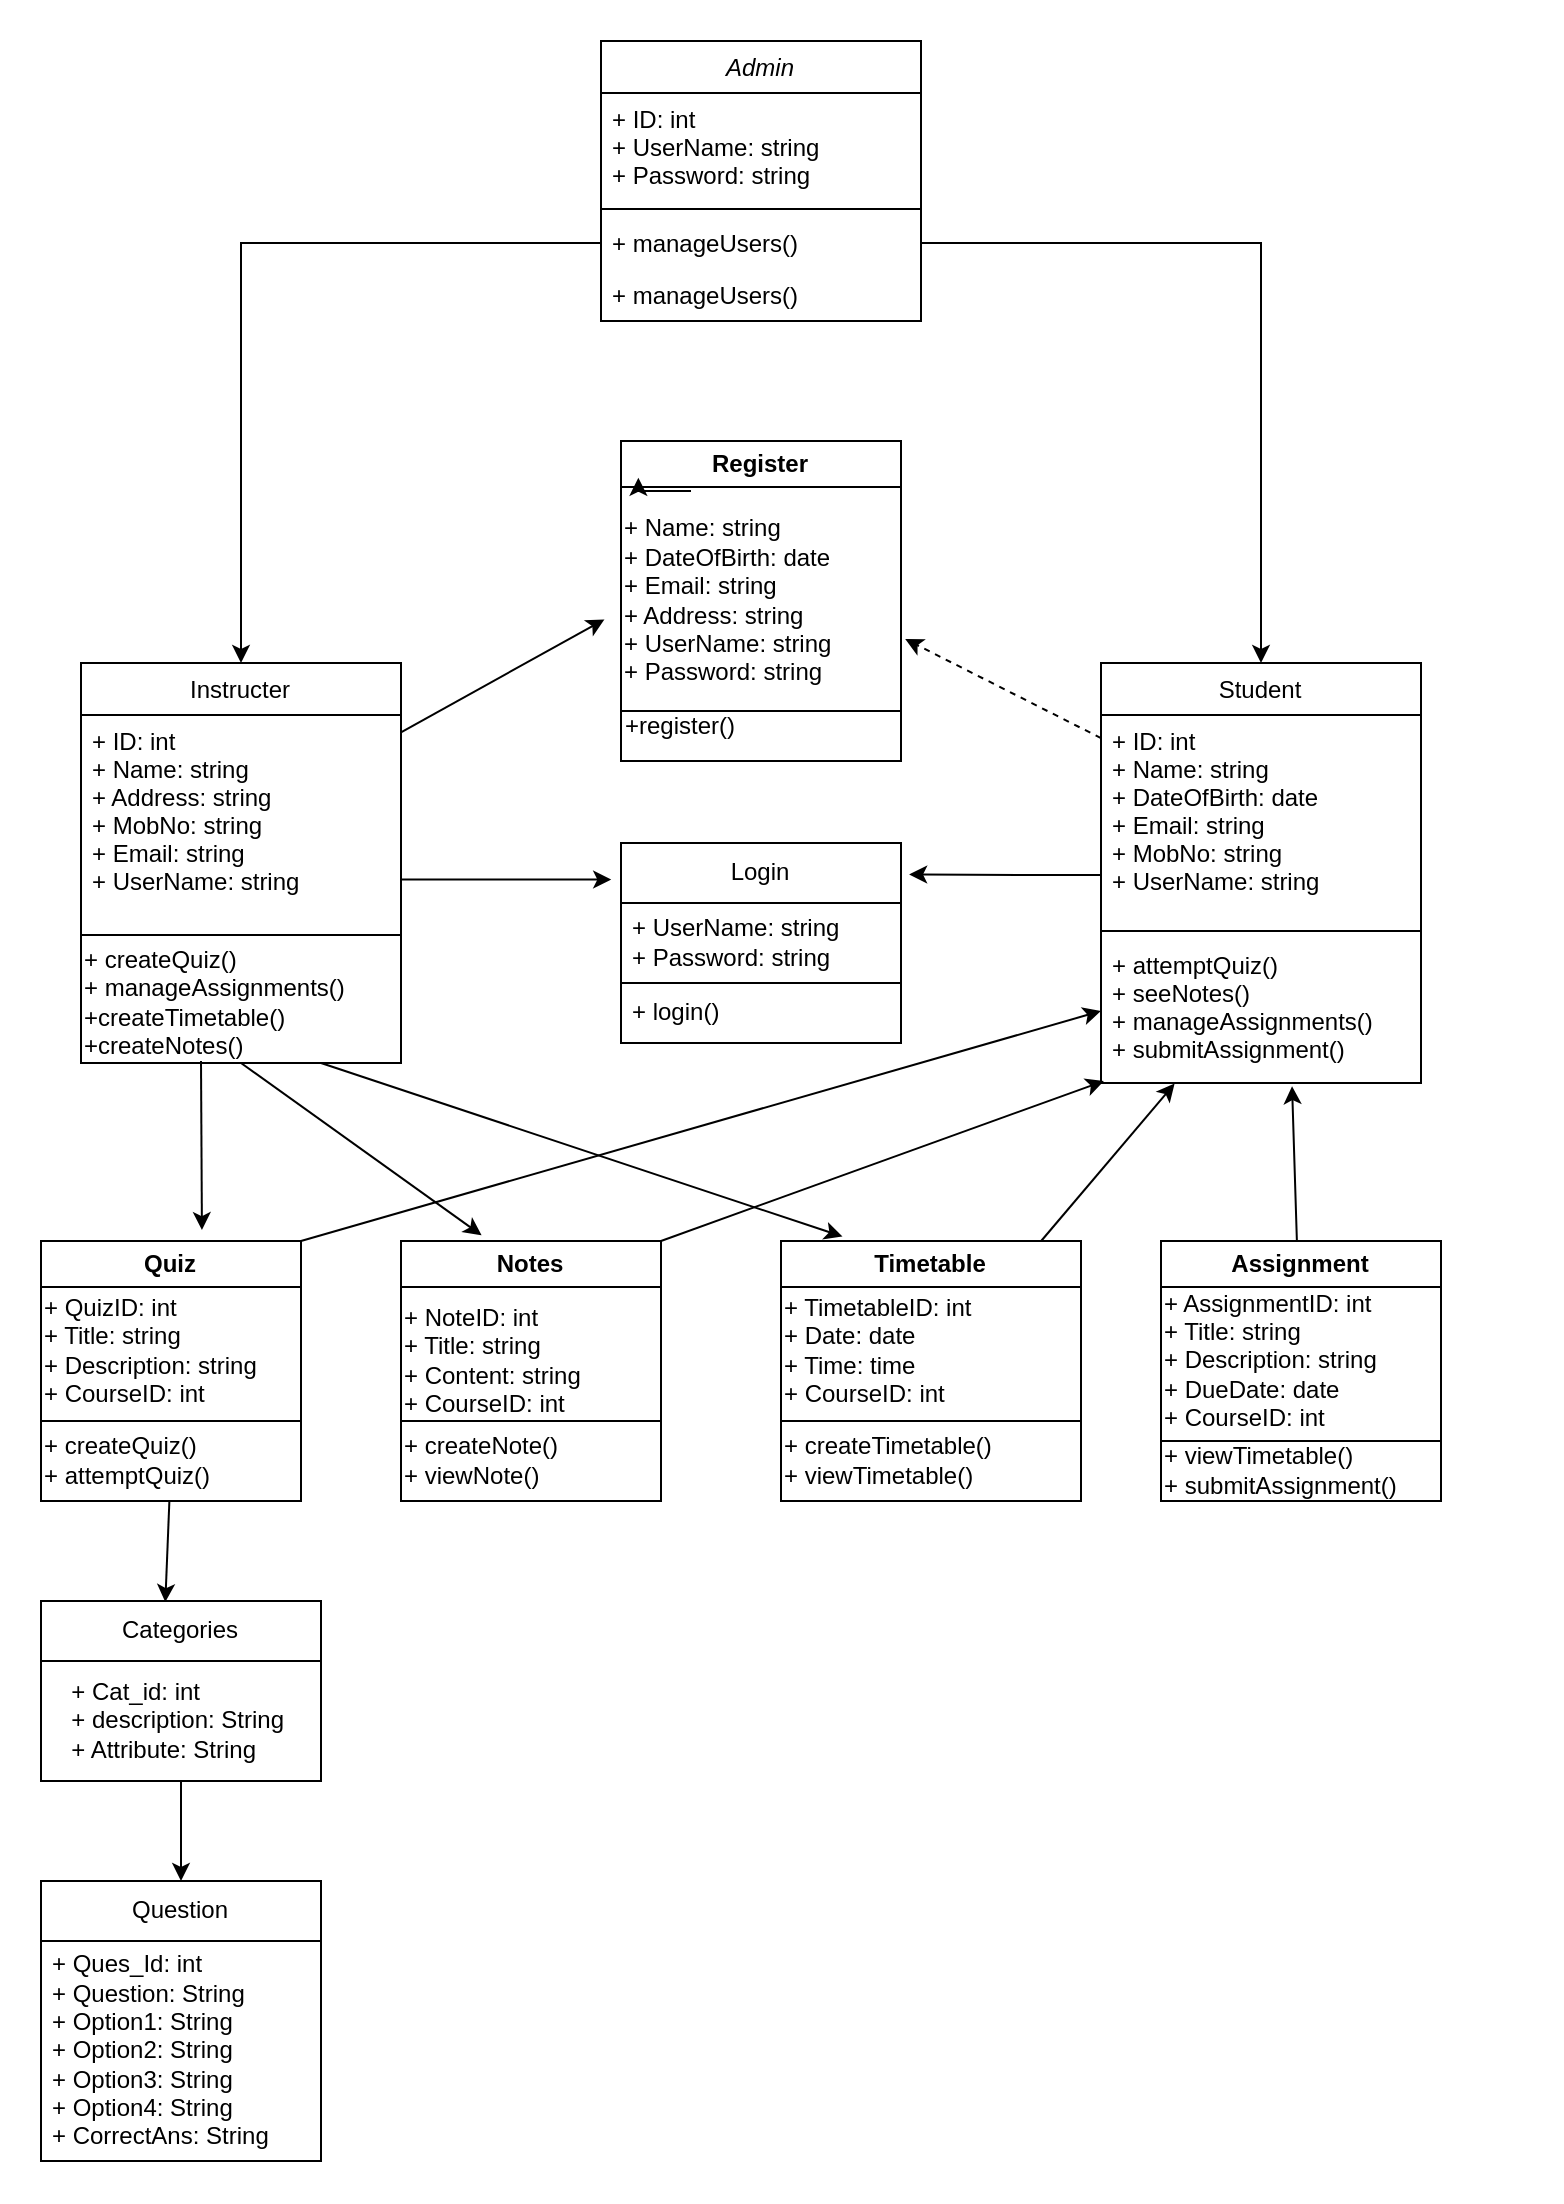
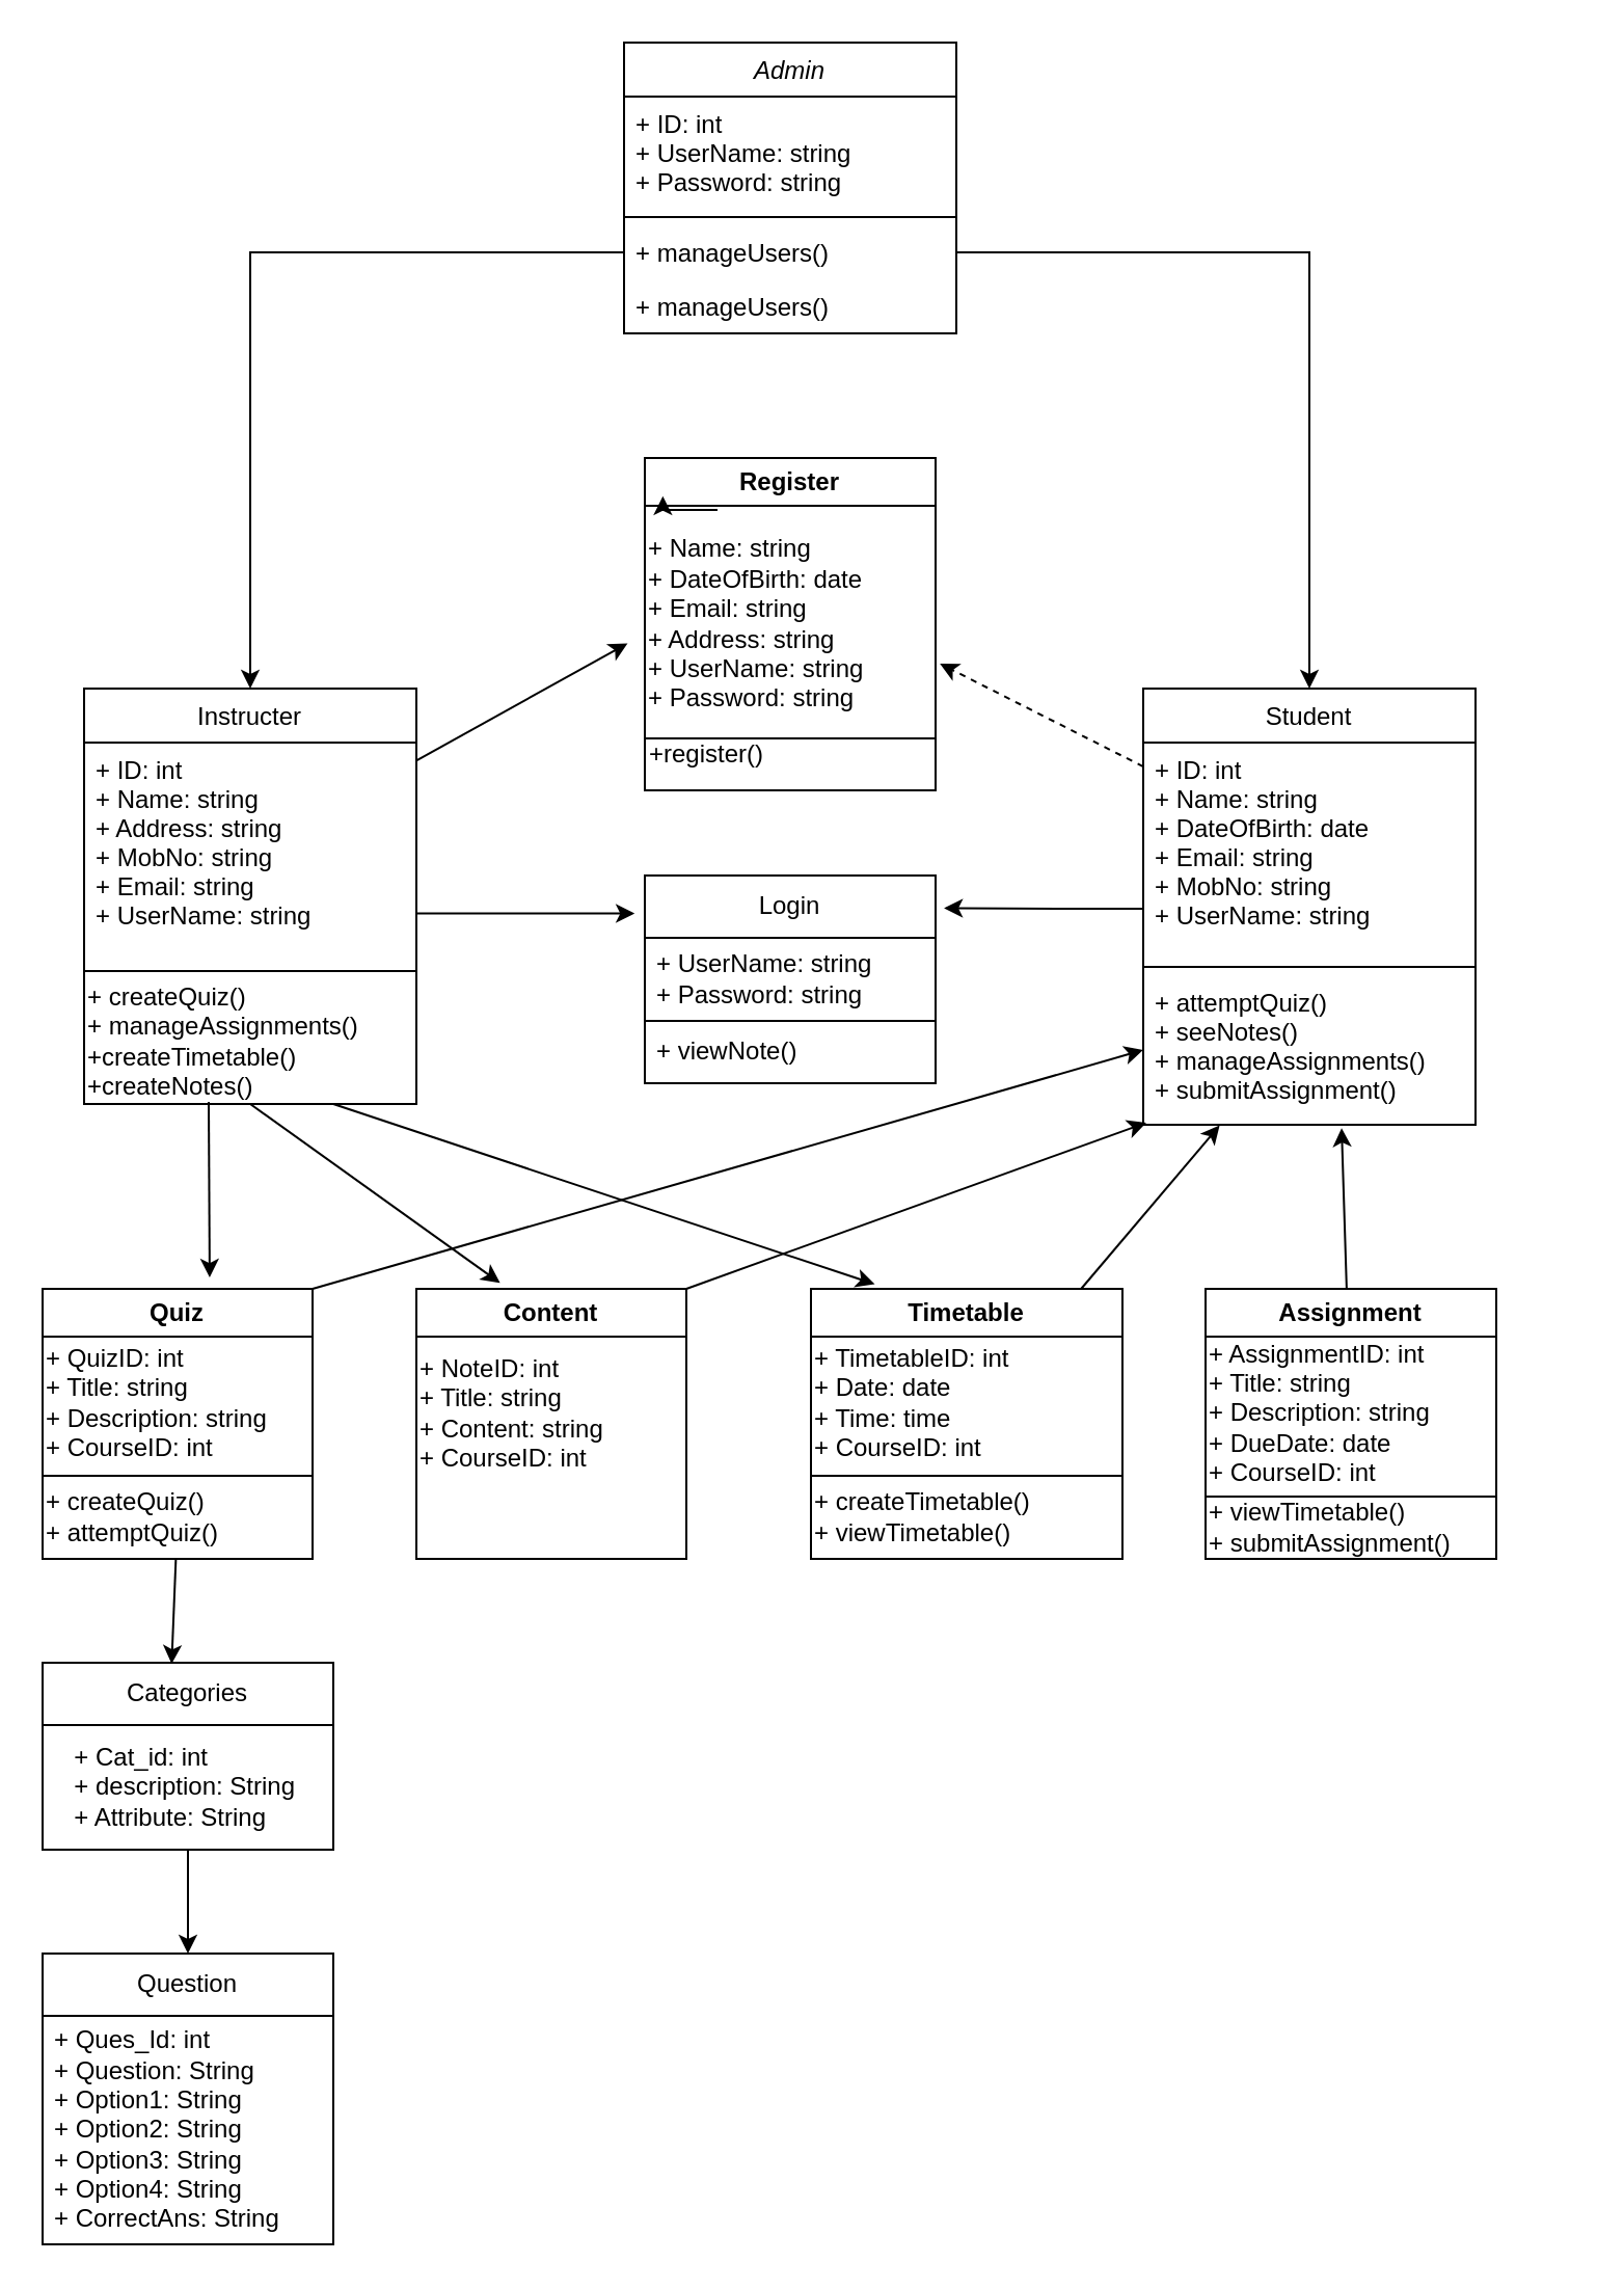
- <mxCell id="19" value="+ login()" style="text;strokeColor=default;fillColor=none;align=left;verticalAlign=middle;spacingLeft=4;spacingRight=4;overflow=hidden;points=[[0,0.5],[1,0.5]];portConstraint=eastwest;rotatable=0;whiteSpace=wrap;html=1;" parent="17" vertex="1"><mxGeometry y="70" width="140" height="30" as="geometry" /></mxCell>
+ <mxCell id="19" value="+ viewNote()" style="text;strokeColor=default;fillColor=none;align=left;verticalAlign=middle;spacingLeft=4;spacingRight=4;overflow=hidden;points=[[0,0.5],[1,0.5]];portConstraint=eastwest;rotatable=0;whiteSpace=wrap;html=1;" parent="17" vertex="1"><mxGeometry y="70" width="140" height="30" as="geometry" /></mxCell>
- <mxCell id="29" value="Notes" style="swimlane;whiteSpace=wrap;html=1;" parent="1" vertex="1"><mxGeometry x="200" y="620" width="130" height="130" as="geometry" /></mxCell>
+ <mxCell id="29" value="Content" style="swimlane;whiteSpace=wrap;html=1;" parent="1" vertex="1"><mxGeometry x="200" y="620" width="130" height="130" as="geometry" /></mxCell>
- <mxCell id="31" value="+ createNote()&lt;div&gt;+ viewNote()&lt;/div&gt;" style="text;html=1;align=left;verticalAlign=middle;whiteSpace=wrap;rounded=0;strokeColor=default;" parent="29" vertex="1"><mxGeometry y="90" width="130" height="40" as="geometry" /></mxCell>
